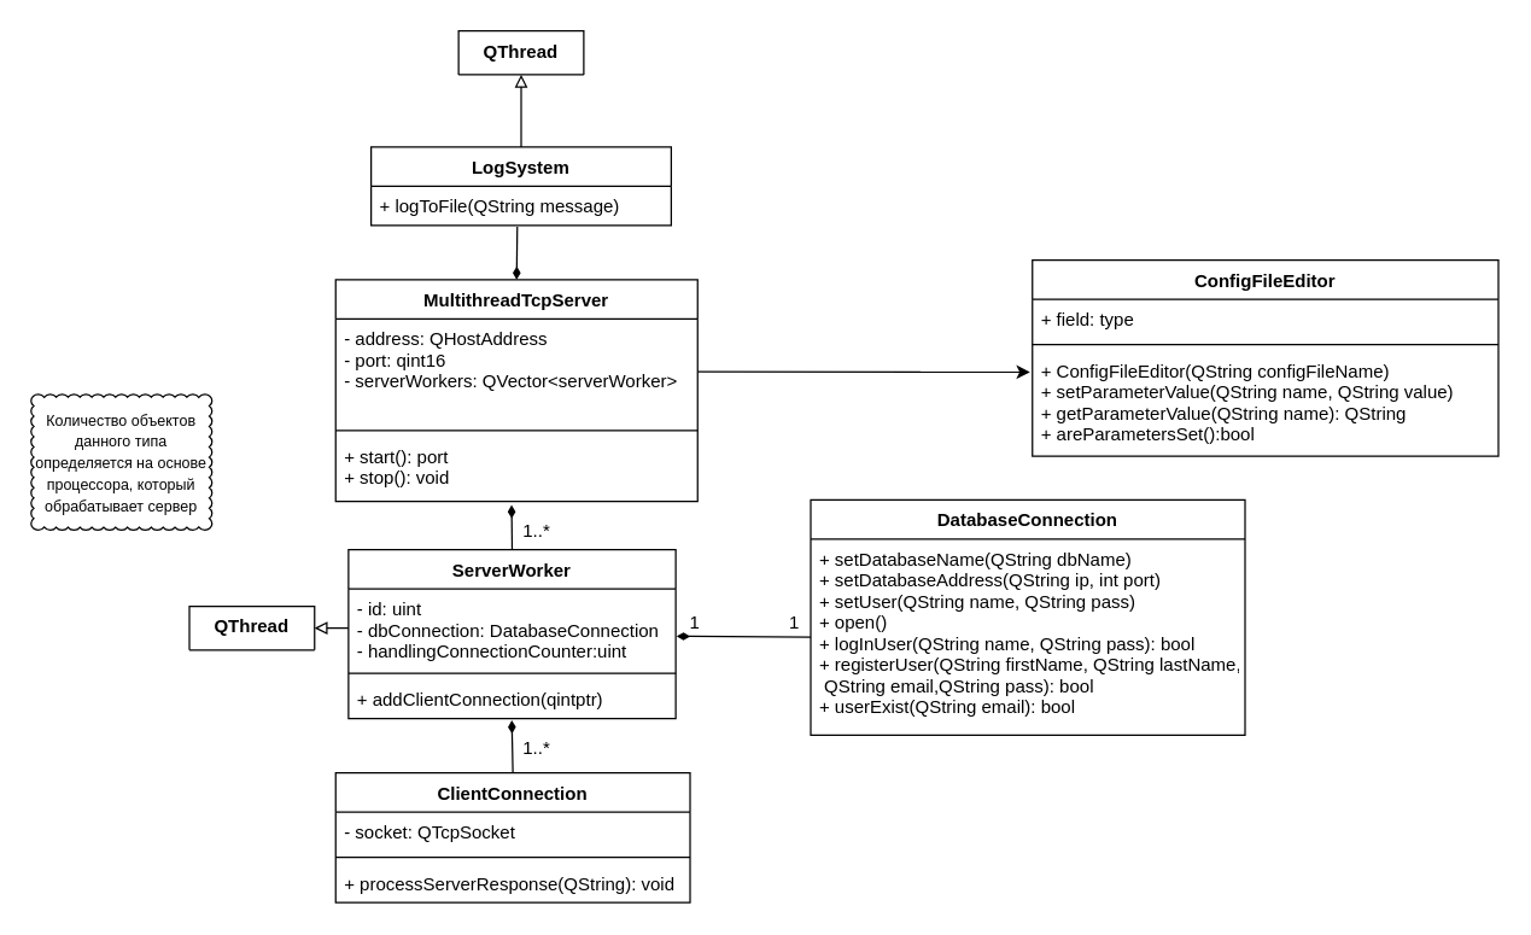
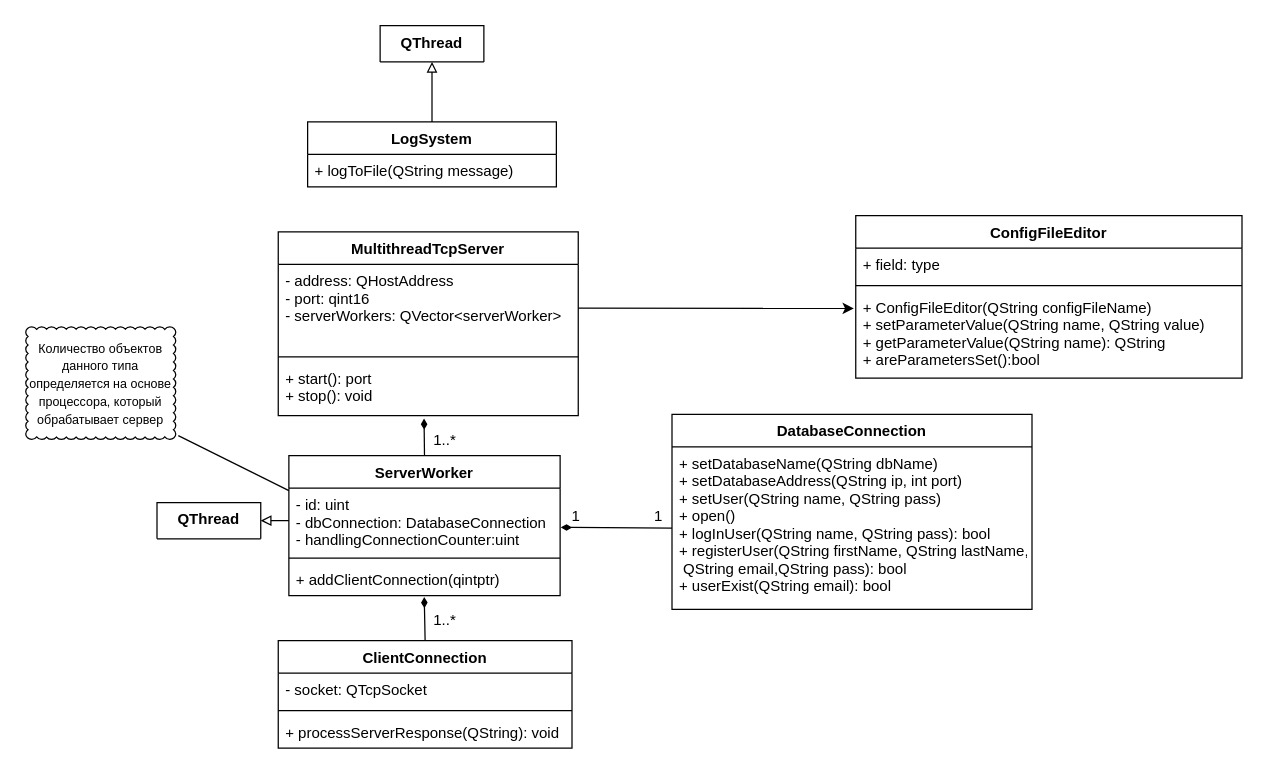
- <mxCell id="37" value="" style="endArrow=diamondThin;html=1;endFill=1;entryX=0.5;entryY=0;entryDx=0;entryDy=0;exitX=0.487;exitY=1.034;exitDx=0;exitDy=0;exitPerimeter=0;" edge="1" parent="1" source="34" target="2"><mxGeometry width="50" height="50" relative="1" as="geometry"><mxPoint x="313" y="174" as="sourcePoint" /><mxPoint x="349" y="109" as="targetPoint" /></mxGeometry></mxCell>
+ <mxCell id="22" value="" style="endArrow=none;html=1;exitX=1.017;exitY=0.967;exitDx=0;exitDy=0;exitPerimeter=0;entryX=0;entryY=0.25;entryDx=0;entryDy=0;" edge="1" parent="1" source="17" target="6"><mxGeometry width="50" height="50" relative="1" as="geometry"><mxPoint x="139" y="245" as="sourcePoint" /><mxPoint x="189" y="195" as="targetPoint" /></mxGeometry></mxCell>
